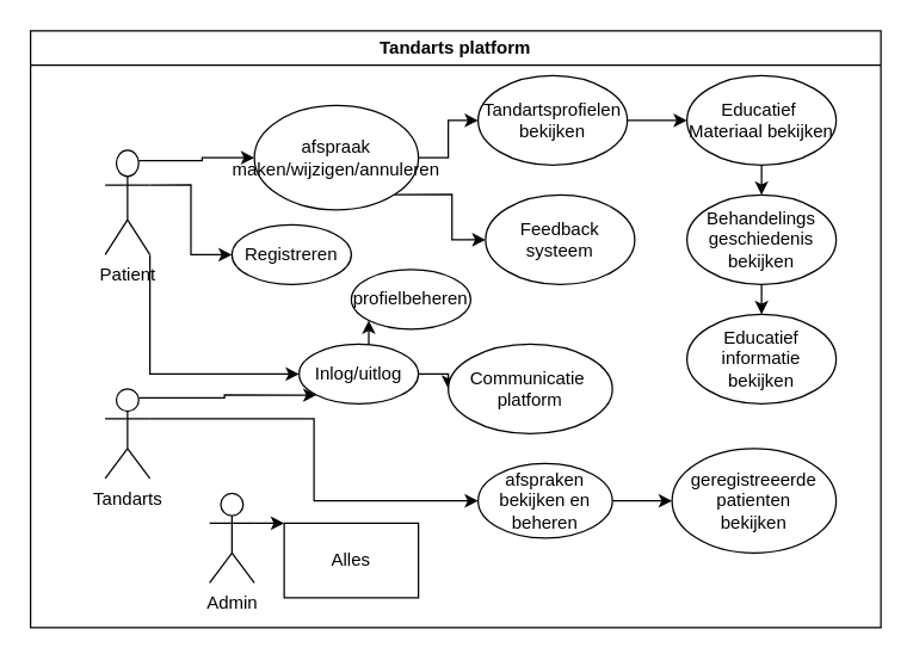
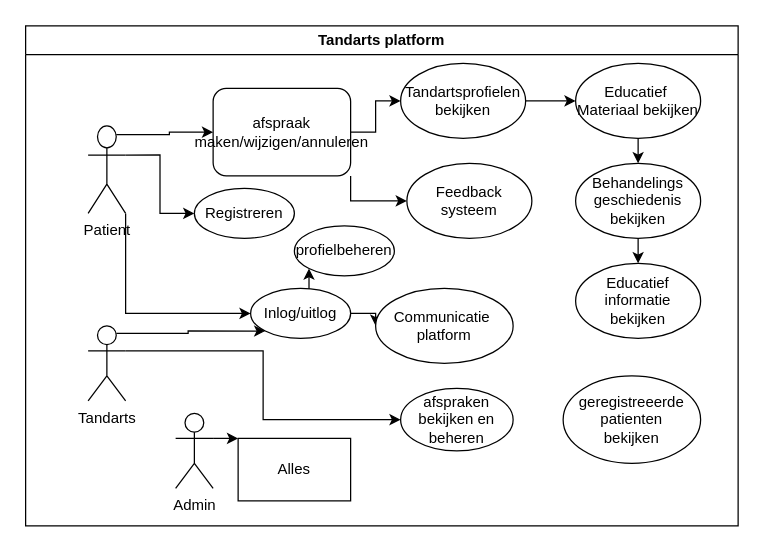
- <mxCell id="10" value="&lt;div&gt;afspraak maken/wijzigen/annuleren&lt;/div&gt;" style="ellipse;whiteSpace=wrap;html=1;" vertex="1" parent="2"><mxGeometry x="150" y="50" width="110" height="70" as="geometry" /></mxCell>
+ <mxCell id="10" value="&lt;div&gt;afspraak maken/wijzigen/annuleren&lt;/div&gt;" style="whiteSpace=wrap;html=1;rounded=1;" vertex="1" parent="2"><mxGeometry x="150" y="50" width="110" height="70" as="geometry" /></mxCell>
- <mxCell id="11" style="edgeStyle=orthogonalEdgeStyle;rounded=0;orthogonalLoop=1;jettySize=auto;html=1;exitX=1;exitY=0.5;exitDx=0;exitDy=0;" edge="1" parent="2" source="12" target="13"><mxGeometry relative="1" as="geometry" /></mxCell>
